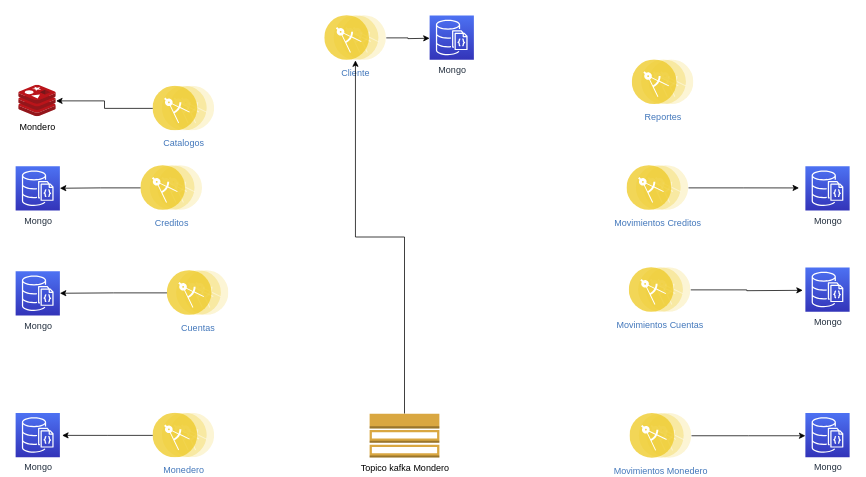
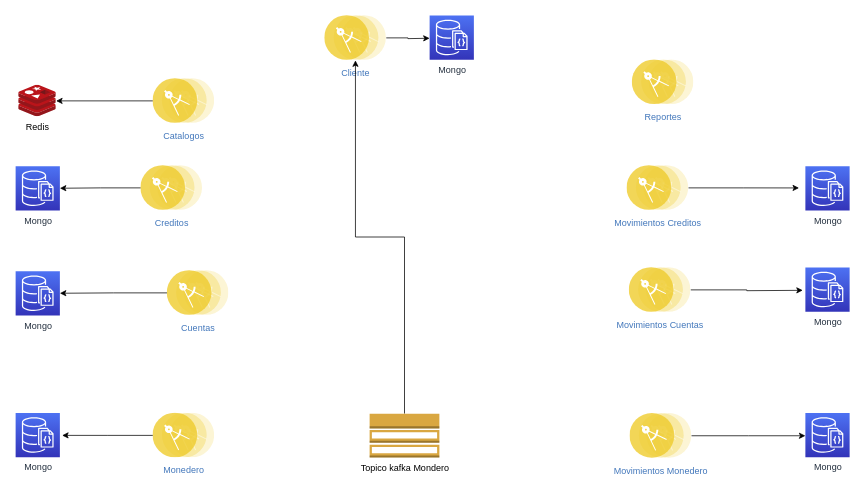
- <mxCell id="19" value="Catalogos" style="aspect=fixed;perimeter=ellipsePerimeter;html=1;align=center;shadow=0;dashed=0;fontColor=#4277BB;labelBackgroundColor=#ffffff;fontSize=12;spacingTop=3;image;image=img/lib/ibm/applications/microservice.svg;" vertex="1" parent="1"><mxGeometry x="203" y="114" width="82.2" height="60" as="geometry" /></mxCell>
+ <mxCell id="19" value="Catalogos" style="aspect=fixed;perimeter=ellipsePerimeter;html=1;align=center;shadow=0;dashed=0;fontColor=#4277BB;labelBackgroundColor=#ffffff;fontSize=12;spacingTop=3;image;image=img/lib/ibm/applications/microservice.svg;" vertex="1" parent="1"><mxGeometry x="203" y="104" width="82.2" height="60" as="geometry" /></mxCell>
- <mxCell id="20" value="Mondero" style="sketch=0;aspect=fixed;html=1;points=[];align=center;image;fontSize=12;image=img/lib/mscae/Cache_Redis_Product.svg;" vertex="1" parent="1"><mxGeometry x="24" y="113" width="50" height="42" as="geometry" /></mxCell>
+ <mxCell id="20" value="Redis" style="sketch=0;aspect=fixed;html=1;points=[];align=center;image;fontSize=12;image=img/lib/mscae/Cache_Redis_Product.svg;" vertex="1" parent="1"><mxGeometry x="24" y="113" width="50" height="42" as="geometry" /></mxCell>
